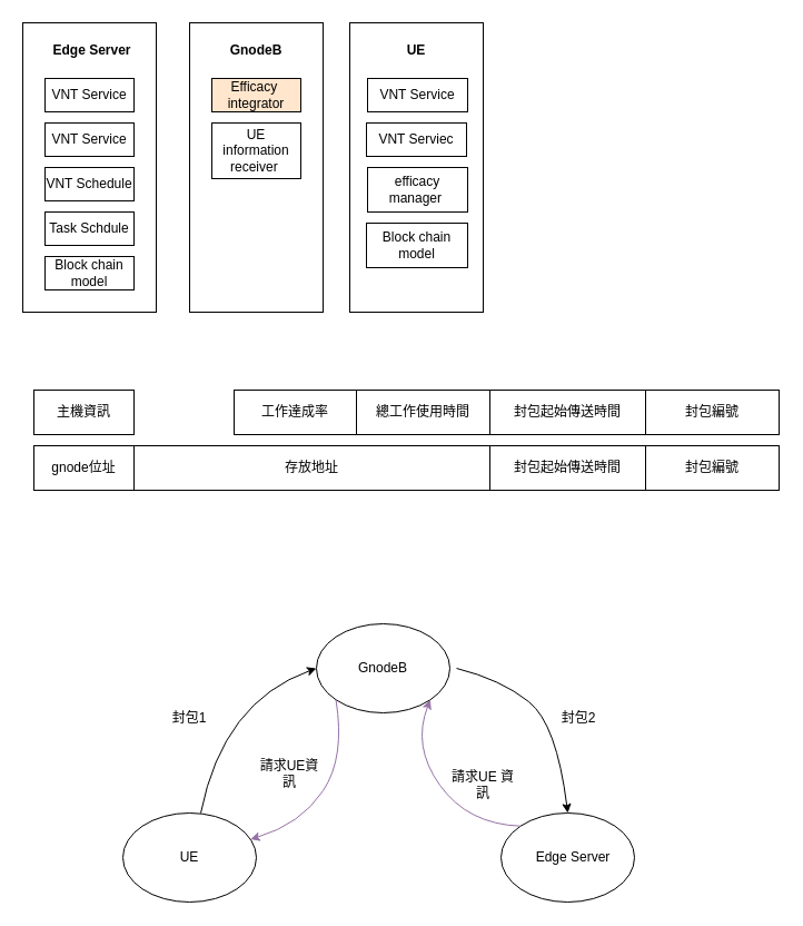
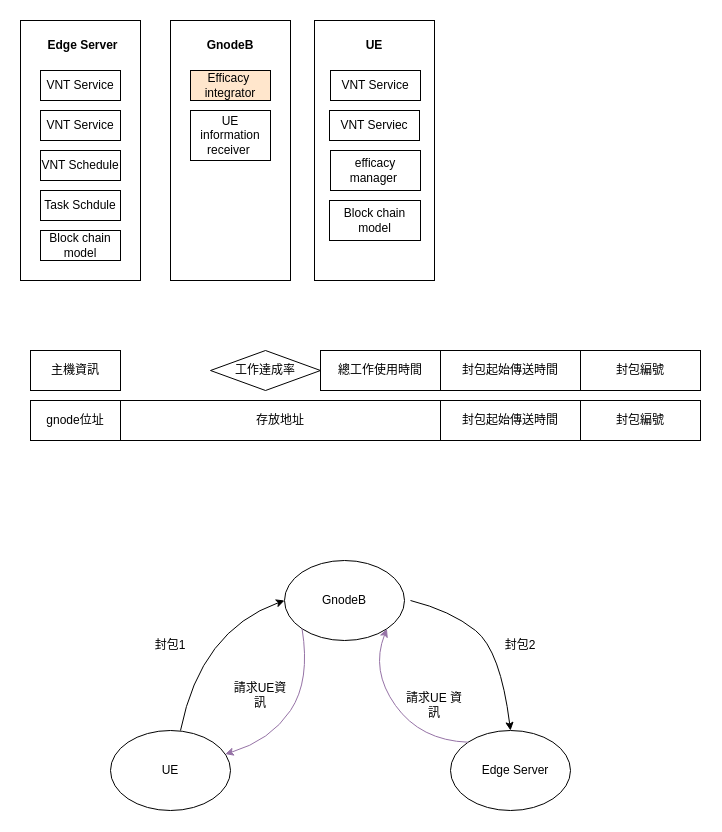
- <mxCell id="21" value="工作達成率" style="rounded=0;whiteSpace=wrap;html=1;strokeWidth=1;" vertex="1" parent="1"><mxGeometry x="210" y="350" width="110" height="40" as="geometry" /></mxCell>
+ <mxCell id="21" value="工作達成率" style="rhombus;whiteSpace=wrap;html=1;strokeWidth=1;" vertex="1" parent="1"><mxGeometry x="210" y="350" width="110" height="40" as="geometry" /></mxCell>
